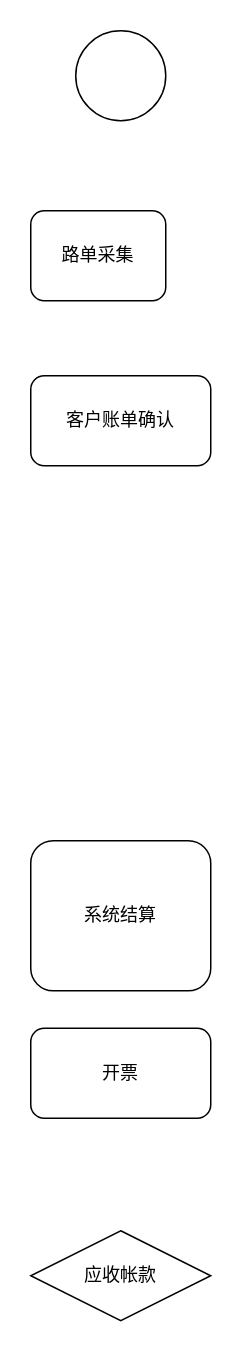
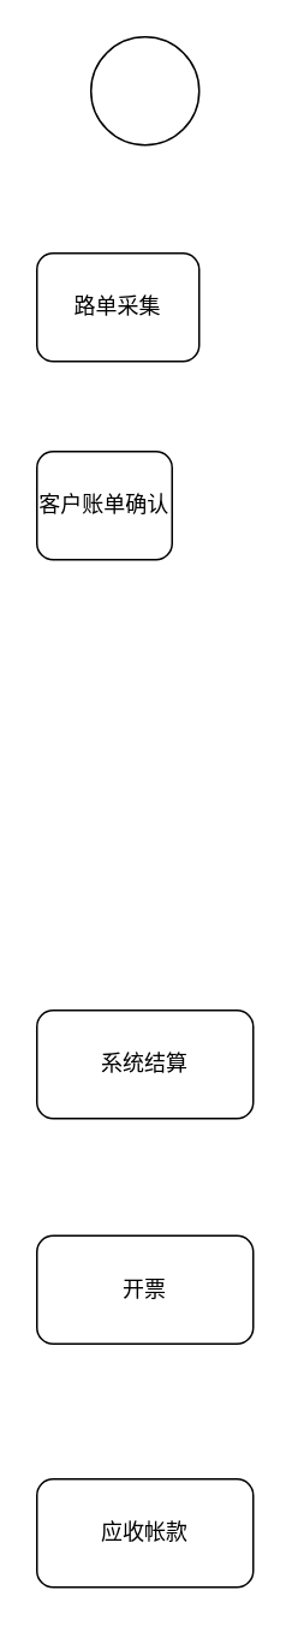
- <mxCell id="4" value="客户账单确认" style="rounded=1;whiteSpace=wrap;html=1;" vertex="1" parent="1"><mxGeometry x="20" y="250" width="120" height="60" as="geometry" /></mxCell>
+ <mxCell id="4" value="客户账单确认" style="rounded=1;whiteSpace=wrap;html=1;" vertex="1" parent="1"><mxGeometry x="20" y="250" width="75" height="60" as="geometry" /></mxCell>
- <mxCell id="5" value="系统结算" style="rounded=1;whiteSpace=wrap;html=1;" vertex="1" parent="1"><mxGeometry x="20" y="560" width="120" height="100" as="geometry" /></mxCell>
+ <mxCell id="5" value="系统结算" style="rounded=1;whiteSpace=wrap;html=1;" vertex="1" parent="1"><mxGeometry x="20" y="560" width="120" height="60" as="geometry" /></mxCell>
- <mxCell id="7" value="应收帐款" style="rhombus;whiteSpace=wrap;html=1;" vertex="1" parent="1"><mxGeometry x="20" y="820" width="120" height="60" as="geometry" /></mxCell>
+ <mxCell id="7" value="应收帐款" style="rounded=1;whiteSpace=wrap;html=1;" vertex="1" parent="1"><mxGeometry x="20" y="820" width="120" height="60" as="geometry" /></mxCell>
